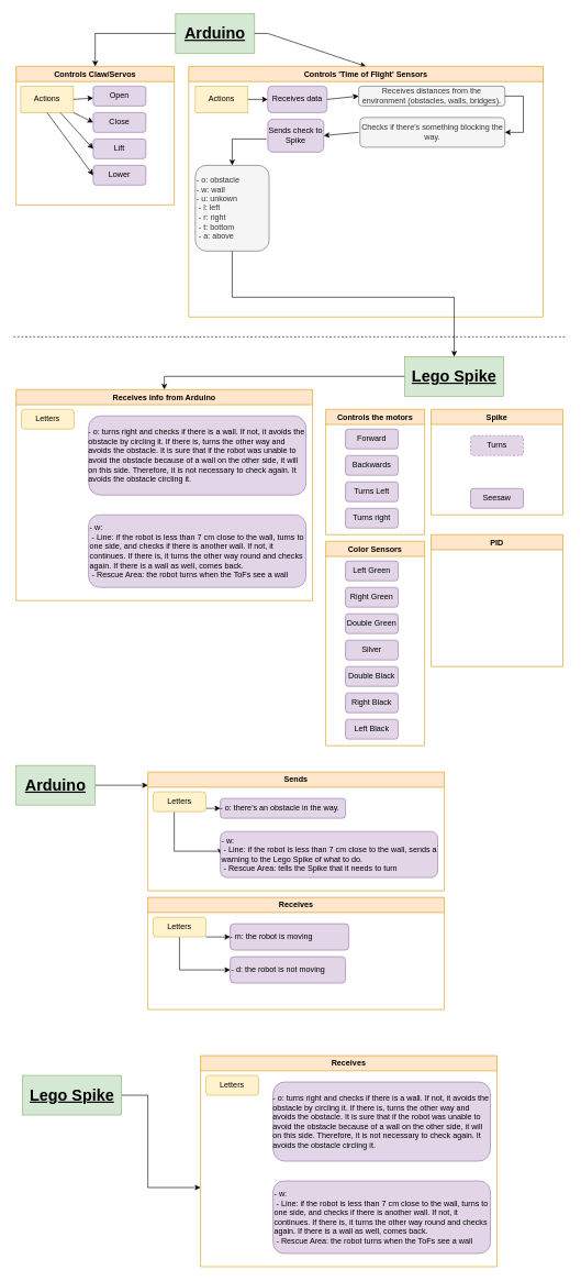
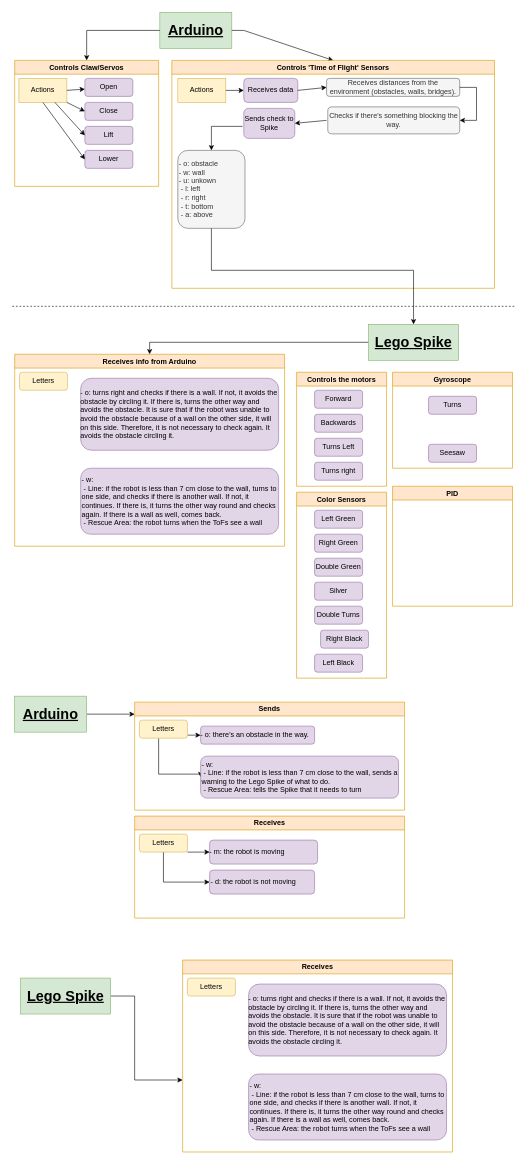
- <mxCell id="48" value="Spike" style="swimlane;whiteSpace=wrap;html=1;fillColor=#ffe6cc;strokeColor=#d79b00;" parent="1" vertex="1"><mxGeometry x="654" y="620" width="200" height="160" as="geometry" /></mxCell>
+ <mxCell id="48" value="Gyroscope" style="swimlane;whiteSpace=wrap;html=1;fillColor=#ffe6cc;strokeColor=#d79b00;" parent="1" vertex="1"><mxGeometry x="654" y="620" width="200" height="160" as="geometry" /></mxCell>
- <mxCell id="49" value="Turns" style="rounded=1;whiteSpace=wrap;html=1;fillColor=#e1d5e7;strokeColor=#9673a6;dashed=1;" parent="48" vertex="1"><mxGeometry x="60" y="40" width="80" height="30" as="geometry" /></mxCell>
+ <mxCell id="49" value="Turns" style="rounded=1;whiteSpace=wrap;html=1;fillColor=#e1d5e7;strokeColor=#9673a6;" parent="48" vertex="1"><mxGeometry x="60" y="40" width="80" height="30" as="geometry" /></mxCell>
- <mxCell id="46" value="Double Black" style="rounded=1;whiteSpace=wrap;html=1;fillColor=#e1d5e7;strokeColor=#9673a6;" parent="41" vertex="1"><mxGeometry x="30" y="190" width="80" height="30" as="geometry" /></mxCell>
+ <mxCell id="46" value="Double Turns" style="rounded=1;whiteSpace=wrap;html=1;fillColor=#e1d5e7;strokeColor=#9673a6;" parent="41" vertex="1"><mxGeometry x="30" y="190" width="80" height="30" as="geometry" /></mxCell>
- <mxCell id="47" value="Right Black" style="rounded=1;whiteSpace=wrap;html=1;fillColor=#e1d5e7;strokeColor=#9673a6;" parent="41" vertex="1"><mxGeometry x="30" y="230" width="80" height="30" as="geometry" /></mxCell>
+ <mxCell id="47" value="Right Black" style="rounded=1;whiteSpace=wrap;html=1;fillColor=#e1d5e7;strokeColor=#9673a6;" parent="41" vertex="1"><mxGeometry x="40" y="230" width="80" height="30" as="geometry" /></mxCell>
